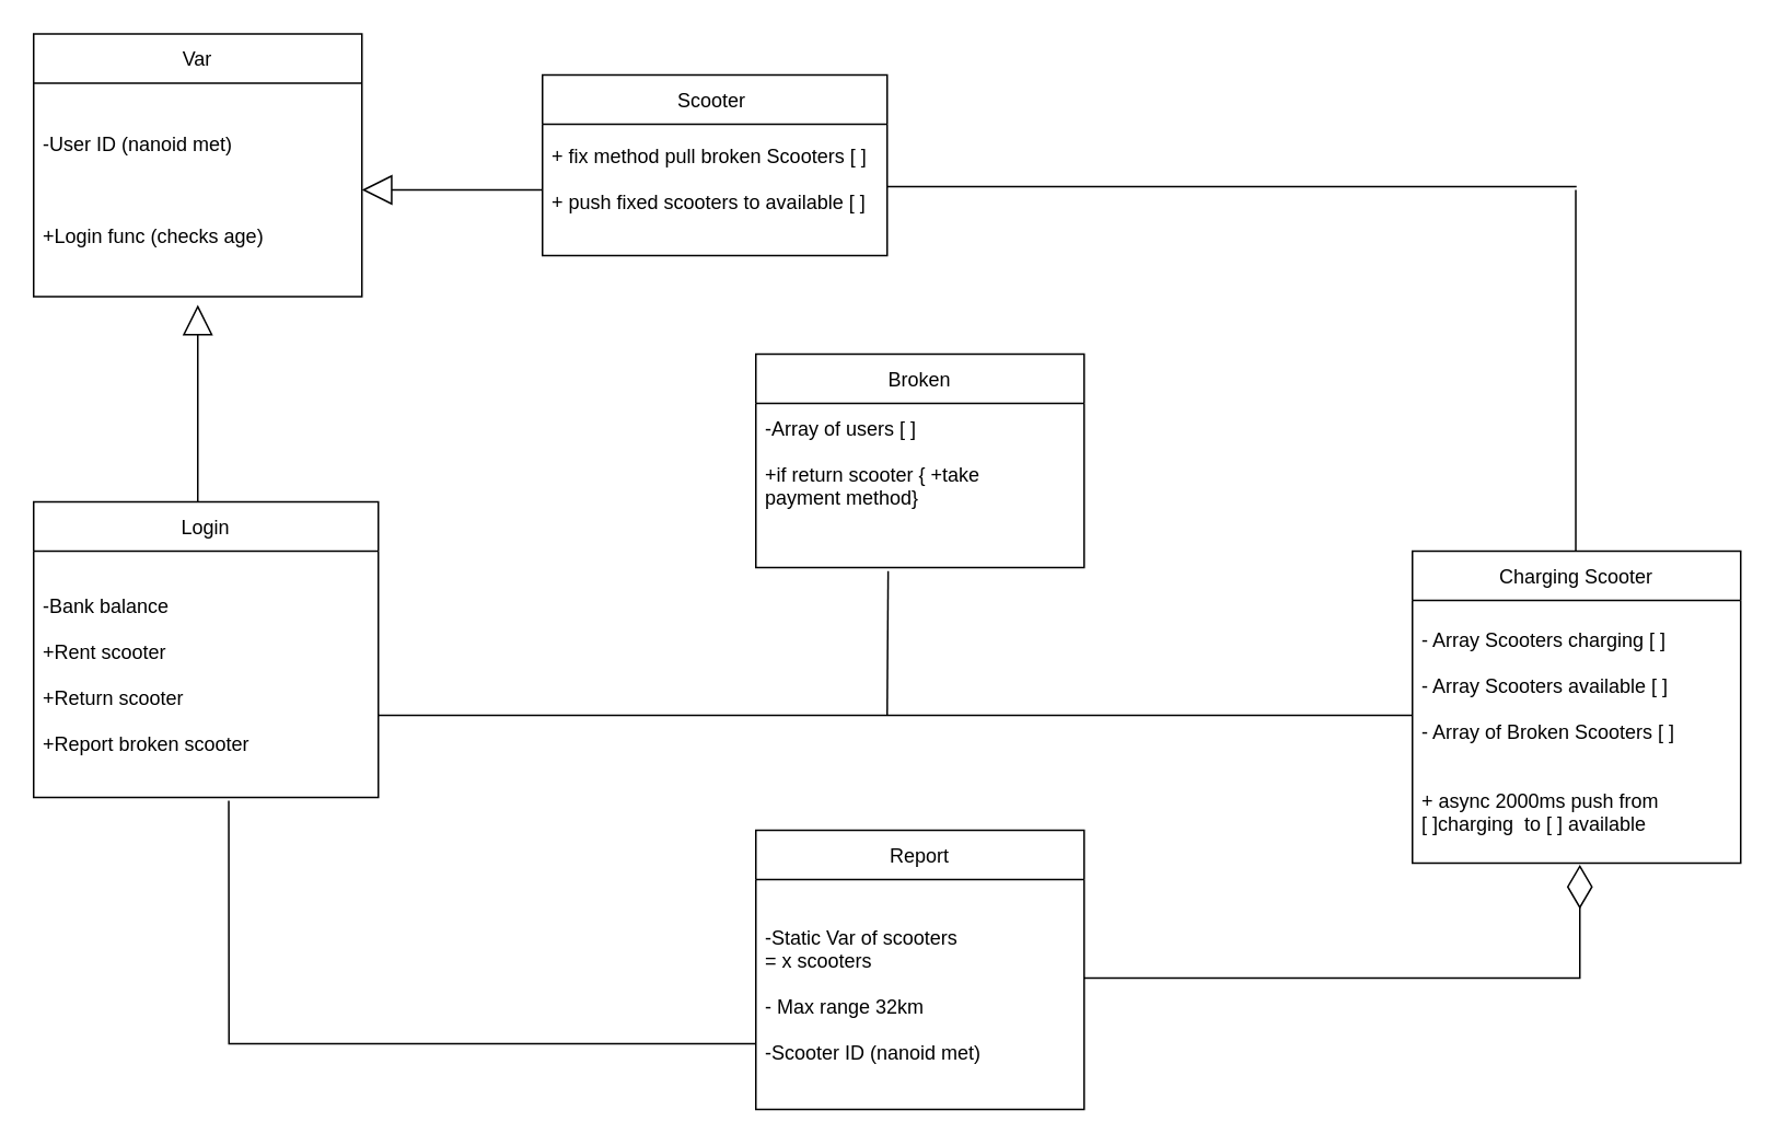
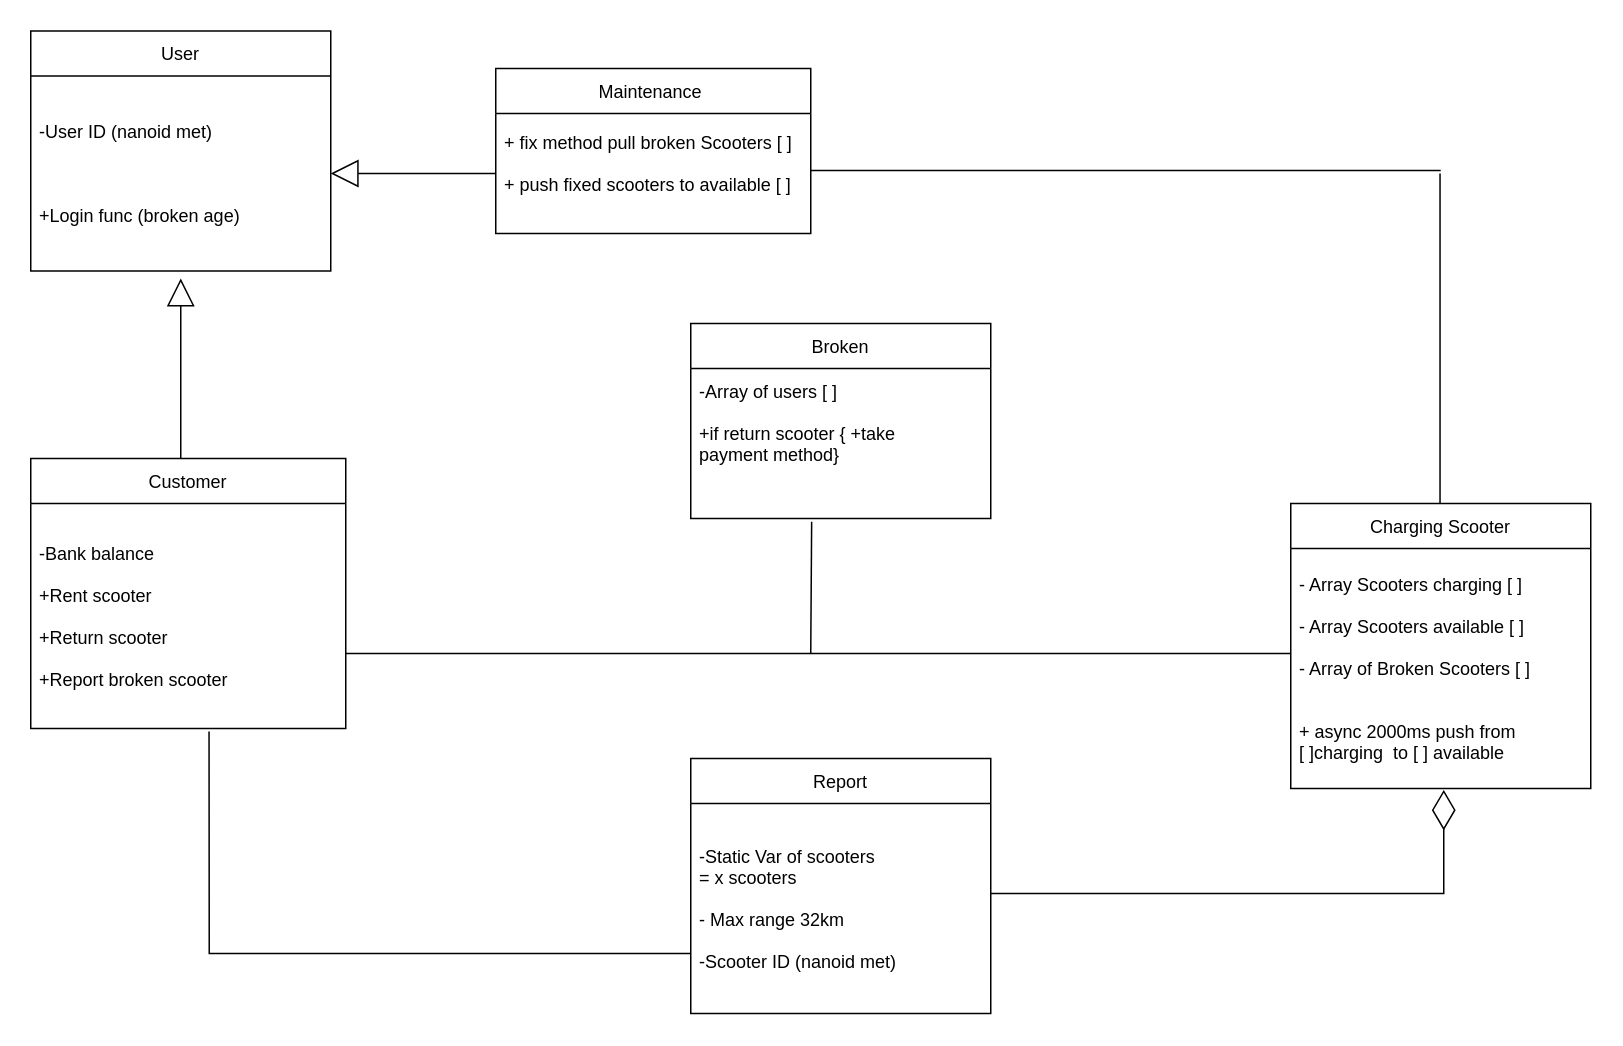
- <mxCell id="2" value="Var" style="swimlane;fontStyle=0;childLayout=stackLayout;horizontal=1;startSize=30;horizontalStack=0;resizeParent=1;resizeParentMax=0;resizeLast=0;collapsible=1;marginBottom=0;" vertex="1" parent="1"><mxGeometry x="20" y="20" width="200" height="160" as="geometry" /></mxCell>
+ <mxCell id="2" value="User" style="swimlane;fontStyle=0;childLayout=stackLayout;horizontal=1;startSize=30;horizontalStack=0;resizeParent=1;resizeParentMax=0;resizeLast=0;collapsible=1;marginBottom=0;" vertex="1" parent="1"><mxGeometry x="20" y="20" width="200" height="160" as="geometry" /></mxCell>
- <mxCell id="10" value="Scooter " style="swimlane;fontStyle=0;childLayout=stackLayout;horizontal=1;startSize=30;horizontalStack=0;resizeParent=1;resizeParentMax=0;resizeLast=0;collapsible=1;marginBottom=0;" vertex="1" parent="1"><mxGeometry x="330" y="45" width="210" height="110" as="geometry" /></mxCell>
+ <mxCell id="10" value="Maintenance " style="swimlane;fontStyle=0;childLayout=stackLayout;horizontal=1;startSize=30;horizontalStack=0;resizeParent=1;resizeParentMax=0;resizeLast=0;collapsible=1;marginBottom=0;" vertex="1" parent="1"><mxGeometry x="330" y="45" width="210" height="110" as="geometry" /></mxCell>
- <mxCell id="3" value="-User ID (nanoid met)&#10;&#10;&#10;&#10;+Login func (checks age)" style="text;strokeColor=none;fillColor=none;align=left;verticalAlign=middle;spacingLeft=4;spacingRight=4;overflow=hidden;points=[[0,0.5],[1,0.5]];portConstraint=eastwest;rotatable=0;" vertex="1" parent="2"><mxGeometry y="30" width="200" height="130" as="geometry" /></mxCell>
+ <mxCell id="3" value="-User ID (nanoid met)&#10;&#10;&#10;&#10;+Login func (broken age)" style="text;strokeColor=none;fillColor=none;align=left;verticalAlign=middle;spacingLeft=4;spacingRight=4;overflow=hidden;points=[[0,0.5],[1,0.5]];portConstraint=eastwest;rotatable=0;" vertex="1" parent="2"><mxGeometry y="30" width="200" height="130" as="geometry" /></mxCell>
- <mxCell id="15" value="Login" style="swimlane;fontStyle=0;childLayout=stackLayout;horizontal=1;startSize=30;horizontalStack=0;resizeParent=1;resizeParentMax=0;resizeLast=0;collapsible=1;marginBottom=0;" vertex="1" parent="1"><mxGeometry x="20" y="305" width="210" height="180" as="geometry" /></mxCell>
+ <mxCell id="15" value="Customer" style="swimlane;fontStyle=0;childLayout=stackLayout;horizontal=1;startSize=30;horizontalStack=0;resizeParent=1;resizeParentMax=0;resizeLast=0;collapsible=1;marginBottom=0;" vertex="1" parent="1"><mxGeometry x="20" y="305" width="210" height="180" as="geometry" /></mxCell>
